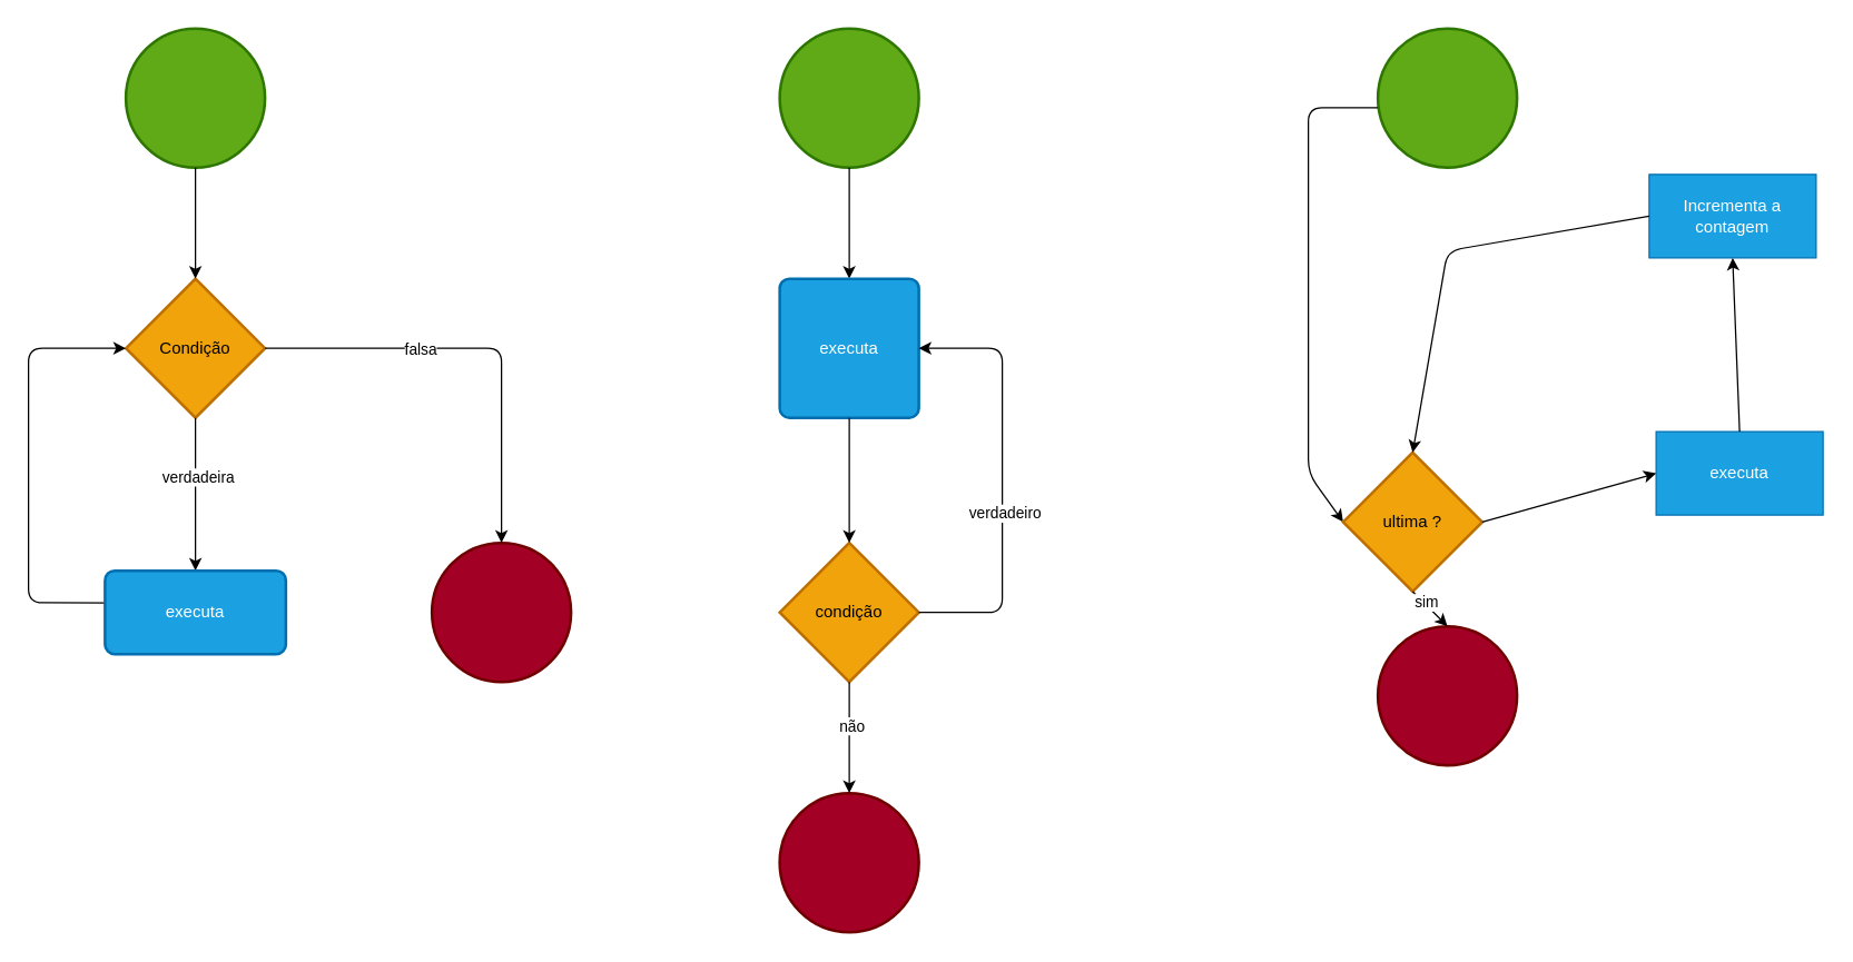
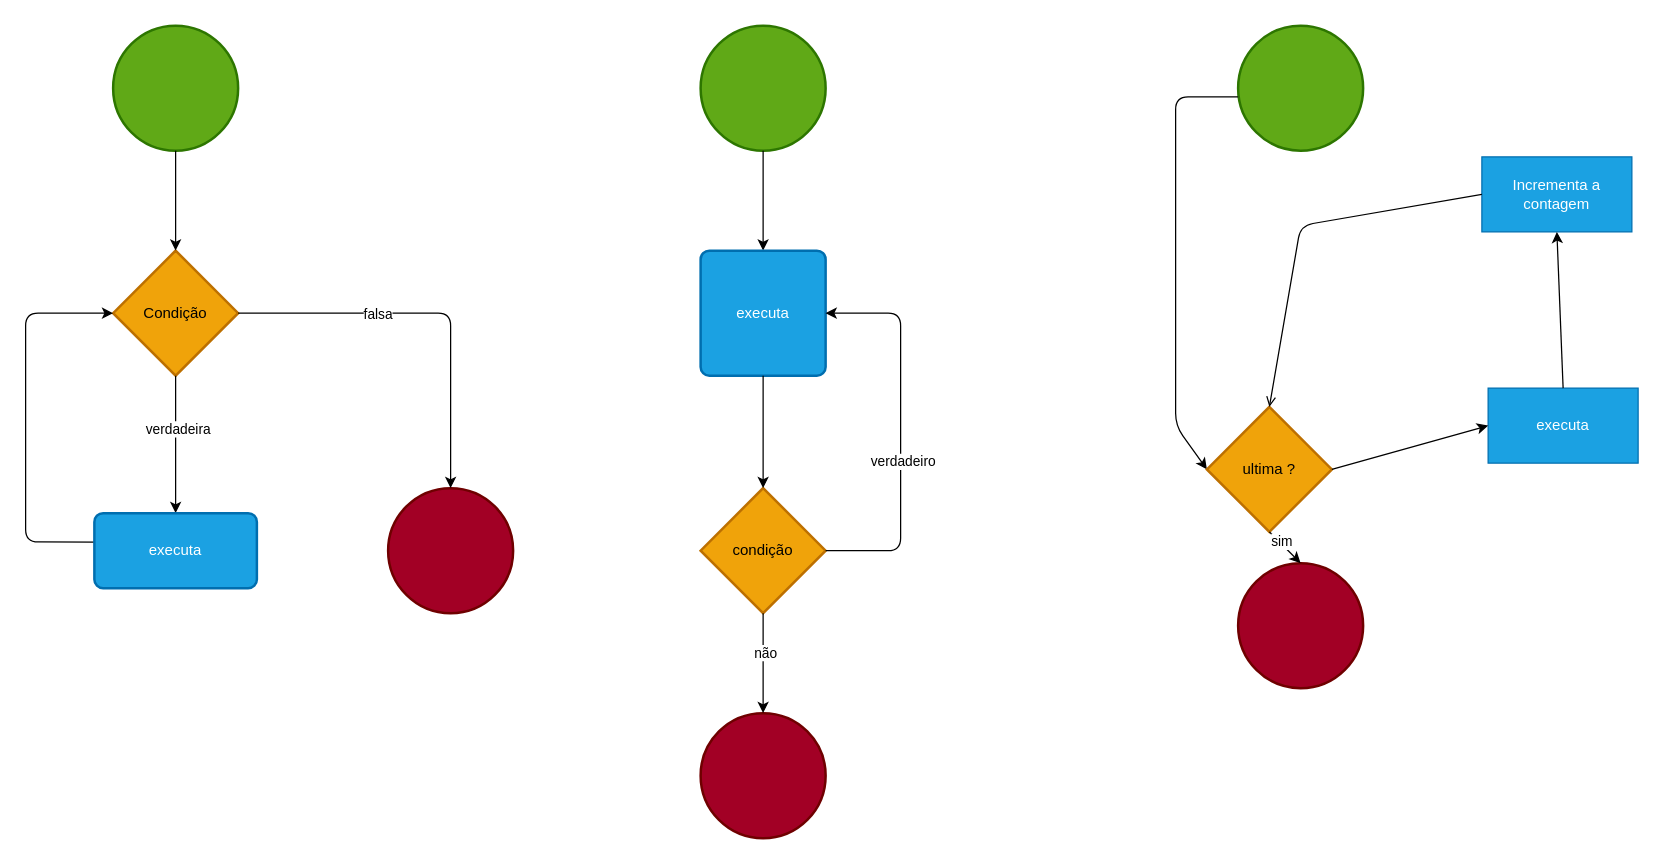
- <mxCell id="32" value="" style="endArrow=classic;html=1;exitX=0;exitY=0.5;exitDx=0;exitDy=0;entryX=0.5;entryY=0;entryDx=0;entryDy=0;entryPerimeter=0;" edge="1" parent="1" source="29" target="24"><mxGeometry width="50" height="50" relative="1" as="geometry"><mxPoint x="990" y="420" as="sourcePoint" /><mxPoint x="1040" y="370" as="targetPoint" /><Array as="points"><mxPoint x="1040" y="180" /></Array></mxGeometry></mxCell>
+ <mxCell id="32" value="" style="endArrow=open;html=1;exitX=0;exitY=0.5;exitDx=0;exitDy=0;entryX=0.5;entryY=0;entryDx=0;entryDy=0;entryPerimeter=0;" edge="1" parent="1" source="29" target="24"><mxGeometry width="50" height="50" relative="1" as="geometry"><mxPoint x="990" y="420" as="sourcePoint" /><mxPoint x="1040" y="370" as="targetPoint" /><Array as="points"><mxPoint x="1040" y="180" /></Array></mxGeometry></mxCell>
